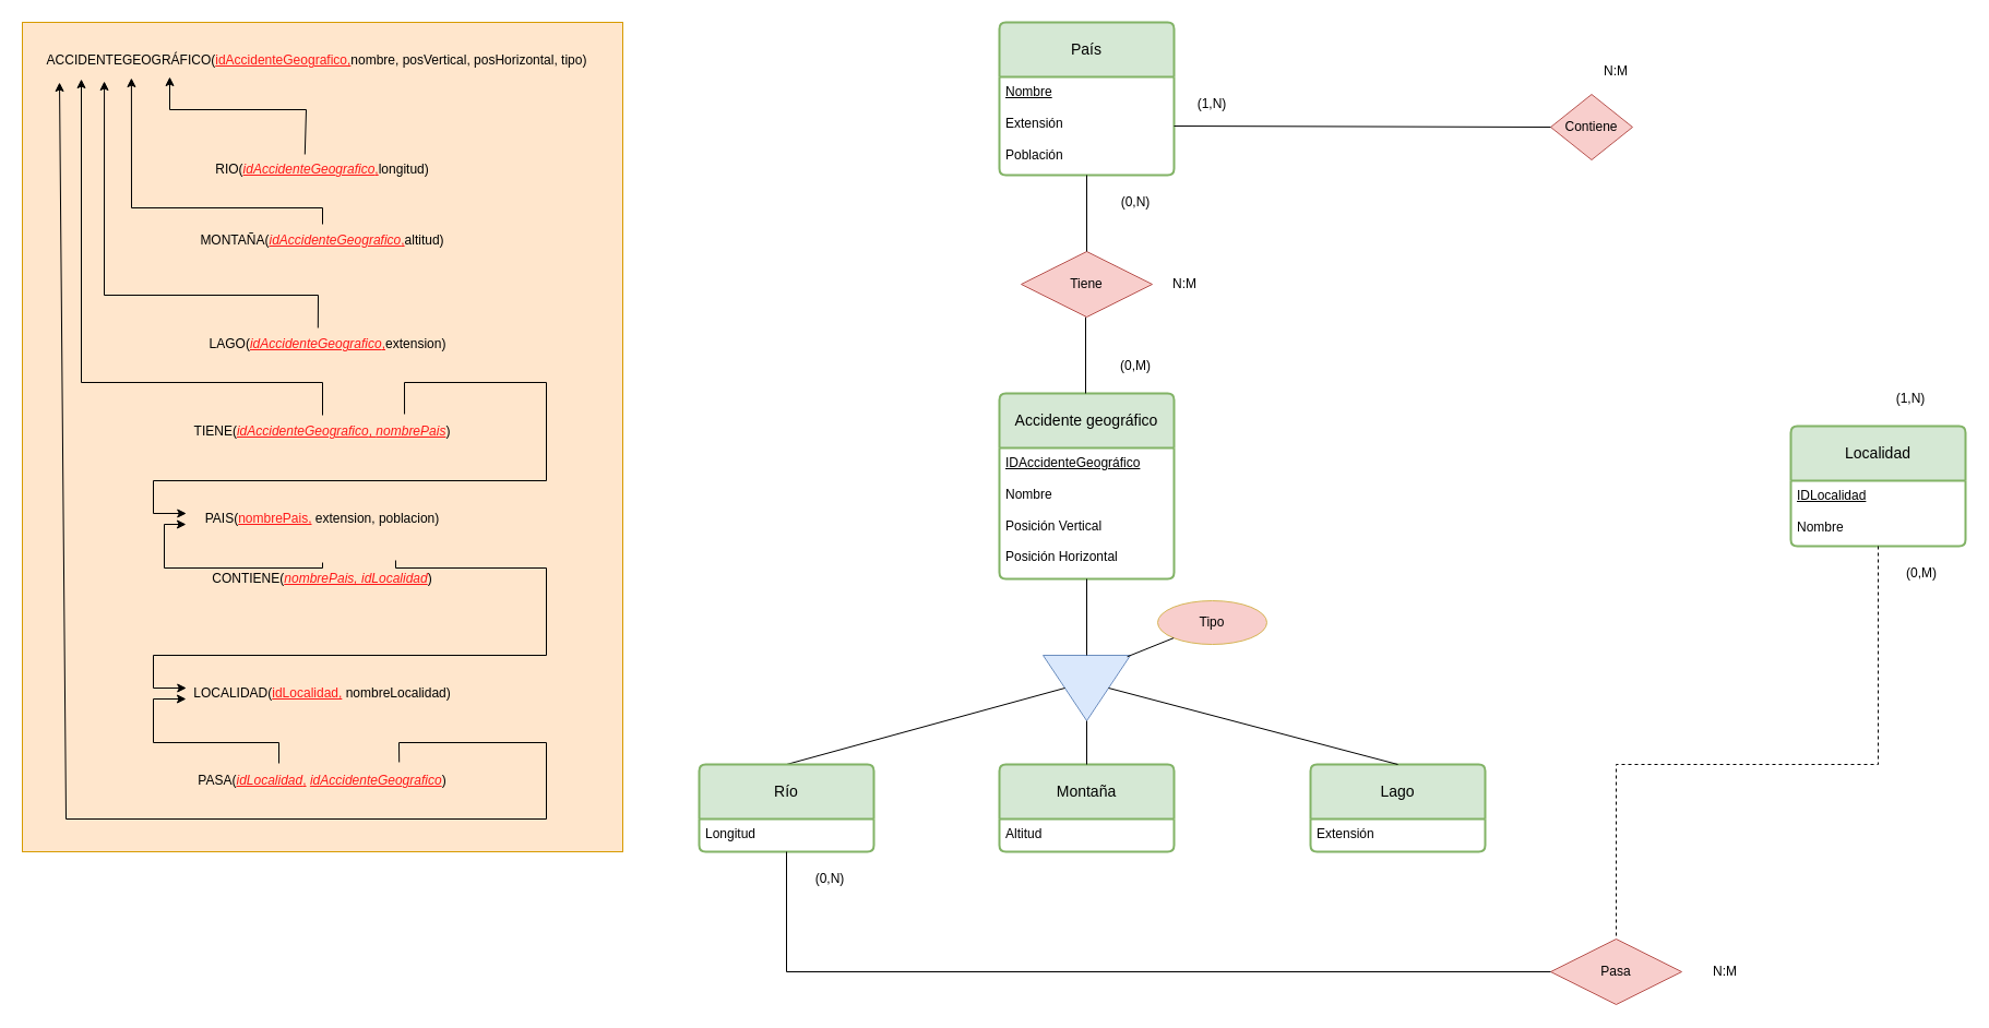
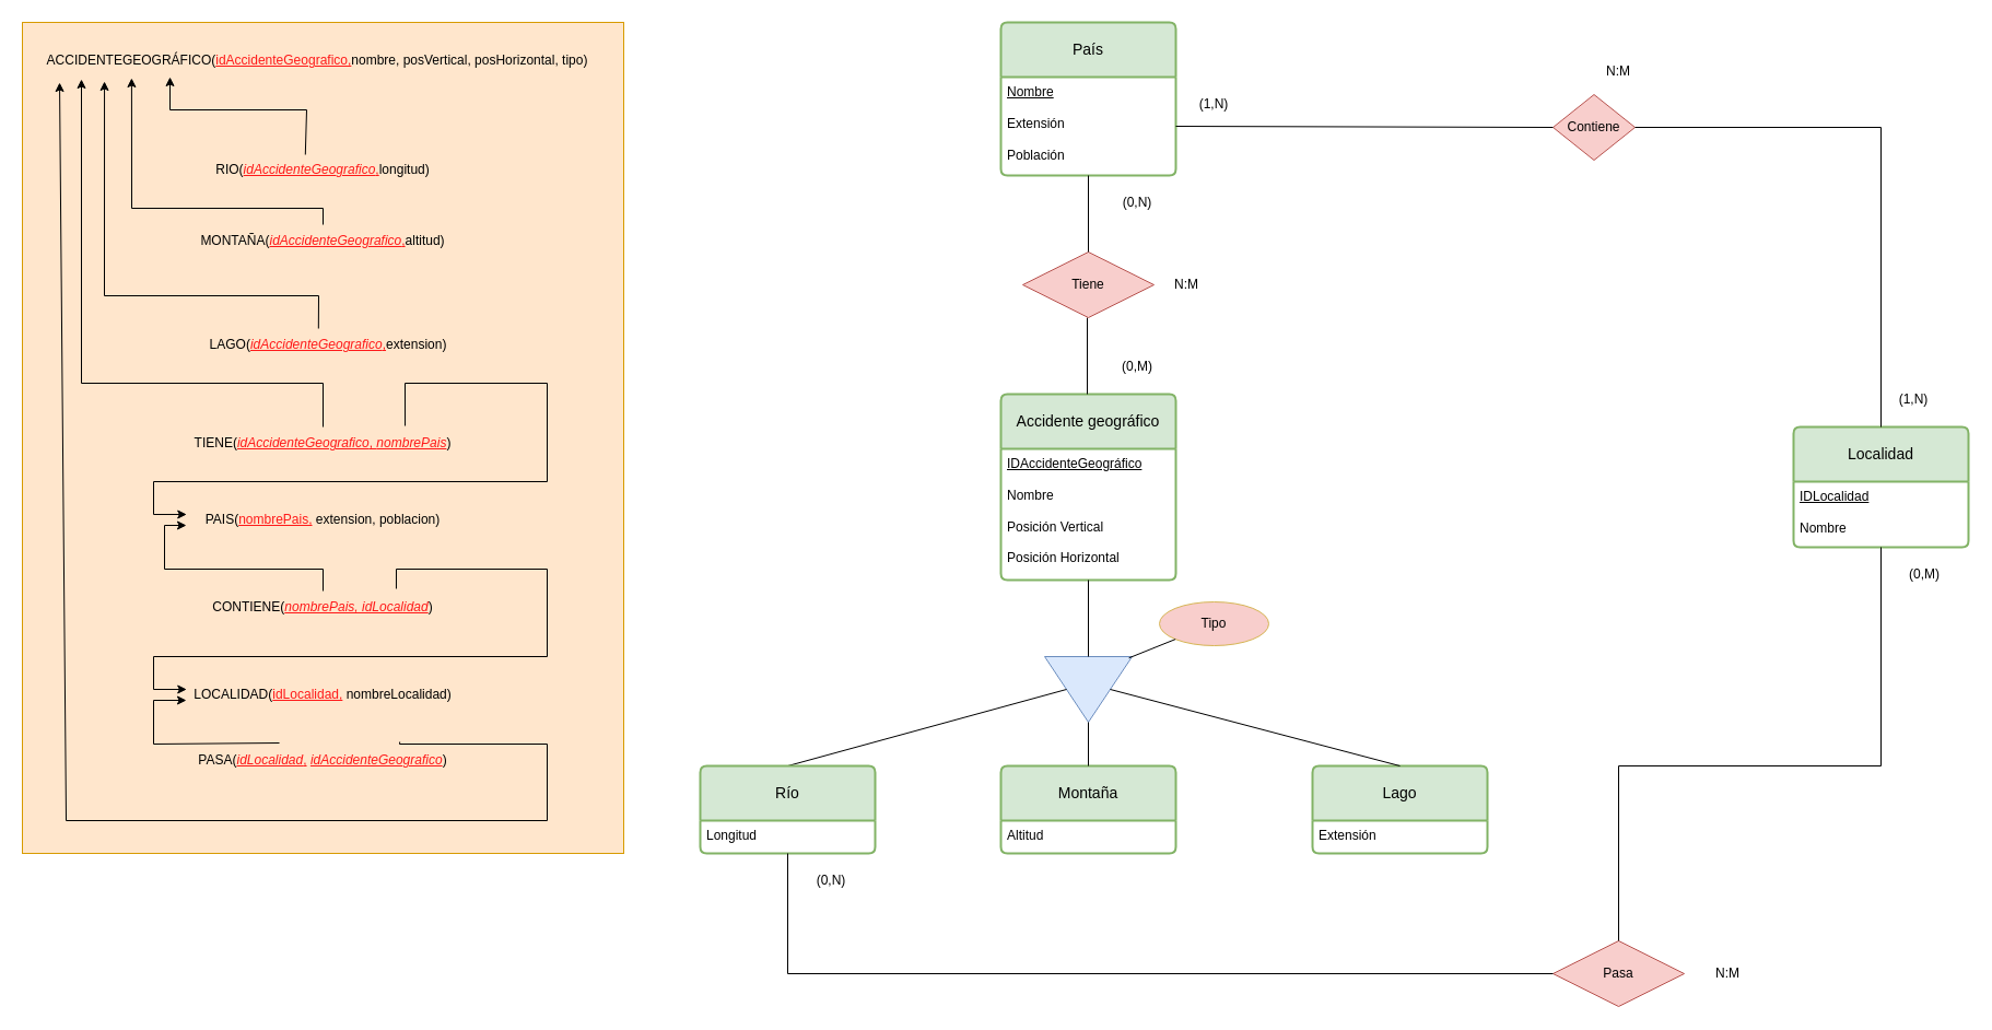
+ <mxCell id="46" value="" style="endArrow=none;html=1;rounded=0;entryX=1;entryY=0.5;entryDx=0;entryDy=0;exitX=0.5;exitY=0;exitDx=0;exitDy=0;" parent="1" source="36" target="41" edge="1"><mxGeometry width="50" height="50" relative="1" as="geometry"><mxPoint x="1190" y="490" as="sourcePoint" /><mxPoint x="1240" y="440" as="targetPoint" /><Array as="points"><mxPoint x="1720" y="116" /></Array></mxGeometry></mxCell>
- <mxCell id="10" value="TIENE(&lt;u style=&quot;color: rgb(255, 25, 25);&quot;&gt;&lt;i&gt;idAccidenteGeografico&lt;/i&gt;,&amp;nbsp;&lt;i&gt;nombrePais&lt;/i&gt;&lt;/u&gt;)" style="text;html=1;strokeColor=none;fillColor=none;align=center;verticalAlign=middle;whiteSpace=wrap;rounded=0;" parent="1" vertex="1"><mxGeometry x="25" y="380" width="540" height="30" as="geometry" /></mxCell>
+ <mxCell id="10" value="TIENE(&lt;u style=&quot;color: rgb(255, 25, 25);&quot;&gt;&lt;i&gt;idAccidenteGeografico&lt;/i&gt;,&amp;nbsp;&lt;i&gt;nombrePais&lt;/i&gt;&lt;/u&gt;)" style="text;html=1;strokeColor=none;fillColor=none;align=center;verticalAlign=middle;whiteSpace=wrap;rounded=0;" parent="1" vertex="1"><mxGeometry x="25" y="390" width="540" height="30" as="geometry" /></mxCell>
- <mxCell id="14" value="CONTIENE(&lt;u style=&quot;color: rgb(255, 25, 25);&quot;&gt;&lt;i&gt;nombrePais, idLocalidad&lt;/i&gt;&lt;/u&gt;)" style="text;html=1;strokeColor=none;fillColor=none;align=center;verticalAlign=middle;whiteSpace=wrap;rounded=0;" parent="1" vertex="1"><mxGeometry x="25" y="515" width="540" height="30" as="geometry" /></mxCell>
+ <mxCell id="14" value="CONTIENE(&lt;u style=&quot;color: rgb(255, 25, 25);&quot;&gt;&lt;i&gt;nombrePais, idLocalidad&lt;/i&gt;&lt;/u&gt;)" style="text;html=1;strokeColor=none;fillColor=none;align=center;verticalAlign=middle;whiteSpace=wrap;rounded=0;" parent="1" vertex="1"><mxGeometry x="25" y="540" width="540" height="30" as="geometry" /></mxCell>
- <mxCell id="44" value="" style="endArrow=none;html=1;rounded=0;entryX=0.5;entryY=0;entryDx=0;entryDy=0;exitX=0.5;exitY=1;exitDx=0;exitDy=0;dashed=1;" parent="1" source="37" target="42" edge="1"><mxGeometry width="50" height="50" relative="1" as="geometry"><mxPoint x="1190" y="490" as="sourcePoint" /><mxPoint x="1240" y="440" as="targetPoint" /><Array as="points"><mxPoint x="1720" y="700" /><mxPoint x="1480" y="700" /></Array></mxGeometry></mxCell>
+ <mxCell id="44" value="" style="endArrow=none;html=1;rounded=0;entryX=0.5;entryY=0;entryDx=0;entryDy=0;exitX=0.5;exitY=1;exitDx=0;exitDy=0;" parent="1" source="37" target="42" edge="1"><mxGeometry width="50" height="50" relative="1" as="geometry"><mxPoint x="1190" y="490" as="sourcePoint" /><mxPoint x="1240" y="440" as="targetPoint" /><Array as="points"><mxPoint x="1720" y="700" /><mxPoint x="1480" y="700" /></Array></mxGeometry></mxCell>
- <mxCell id="18" value="PASA(&lt;font style=&quot;text-decoration-line: underline;&quot; color=&quot;#ff1919&quot;&gt;&lt;i&gt;idLocalidad&lt;/i&gt;,&lt;/font&gt;&amp;nbsp;&lt;font color=&quot;#ff1919&quot;&gt;&lt;u&gt;&lt;i&gt;idAccidenteGeografico&lt;/i&gt;&lt;/u&gt;&lt;/font&gt;)" style="text;html=1;strokeColor=none;fillColor=none;align=center;verticalAlign=middle;whiteSpace=wrap;rounded=0;" parent="1" vertex="1"><mxGeometry x="25" y="700" width="540" height="30" as="geometry" /></mxCell>
+ <mxCell id="18" value="PASA(&lt;font style=&quot;text-decoration-line: underline;&quot; color=&quot;#ff1919&quot;&gt;&lt;i&gt;idLocalidad&lt;/i&gt;,&lt;/font&gt;&amp;nbsp;&lt;font color=&quot;#ff1919&quot;&gt;&lt;u&gt;&lt;i&gt;idAccidenteGeografico&lt;/i&gt;&lt;/u&gt;&lt;/font&gt;)" style="text;html=1;strokeColor=none;fillColor=none;align=center;verticalAlign=middle;whiteSpace=wrap;rounded=0;" parent="1" vertex="1"><mxGeometry x="25" y="680" width="540" height="30" as="geometry" /></mxCell>
